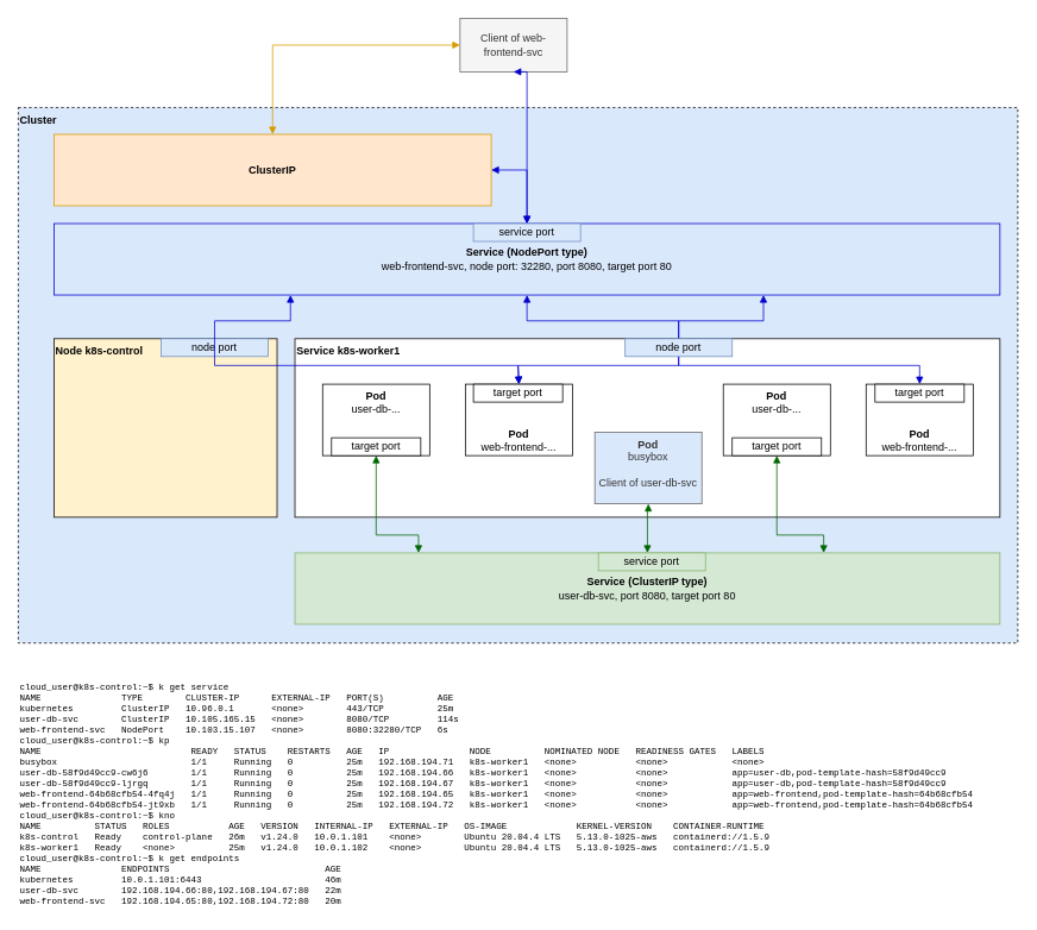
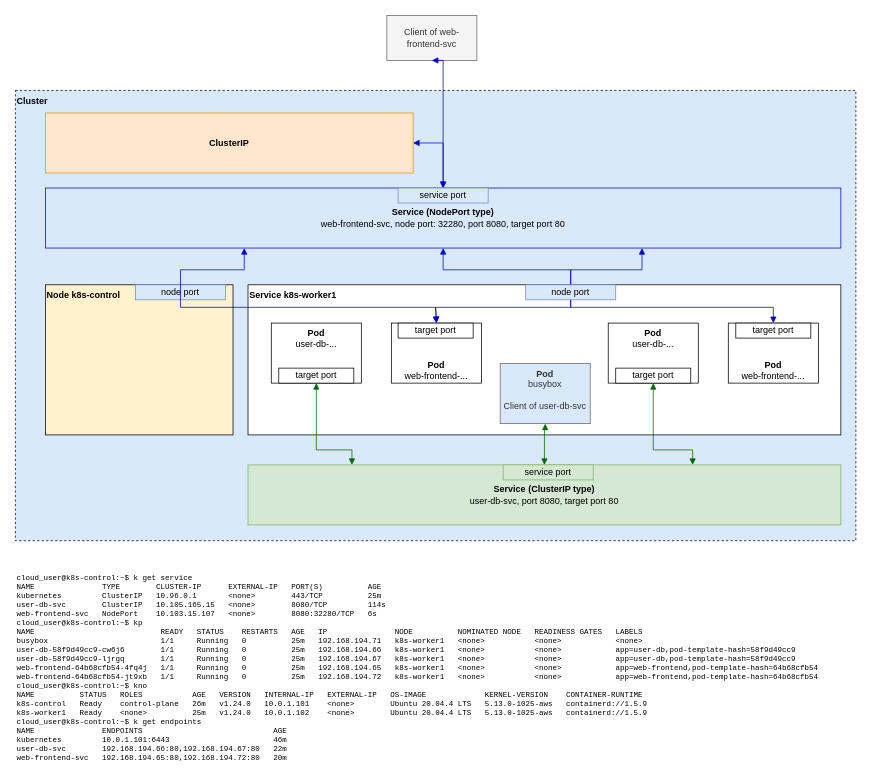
- <mxCell id="31" value="" style="edgeStyle=orthogonalEdgeStyle;html=1;endArrow=block;elbow=vertical;startArrow=block;startFill=1;endFill=1;strokeColor=#D79B00;rounded=0;entryX=0.5;entryY=0;entryDx=0;entryDy=0;exitX=0;exitY=0.5;exitDx=0;exitDy=0;" edge="1" parent="1" source="17" target="29"><mxGeometry width="100" relative="1" as="geometry"><mxPoint x="595" y="80" as="sourcePoint" /><mxPoint x="600" y="260" as="targetPoint" /><Array as="points"><mxPoint x="305" y="50" /></Array></mxGeometry></mxCell>
